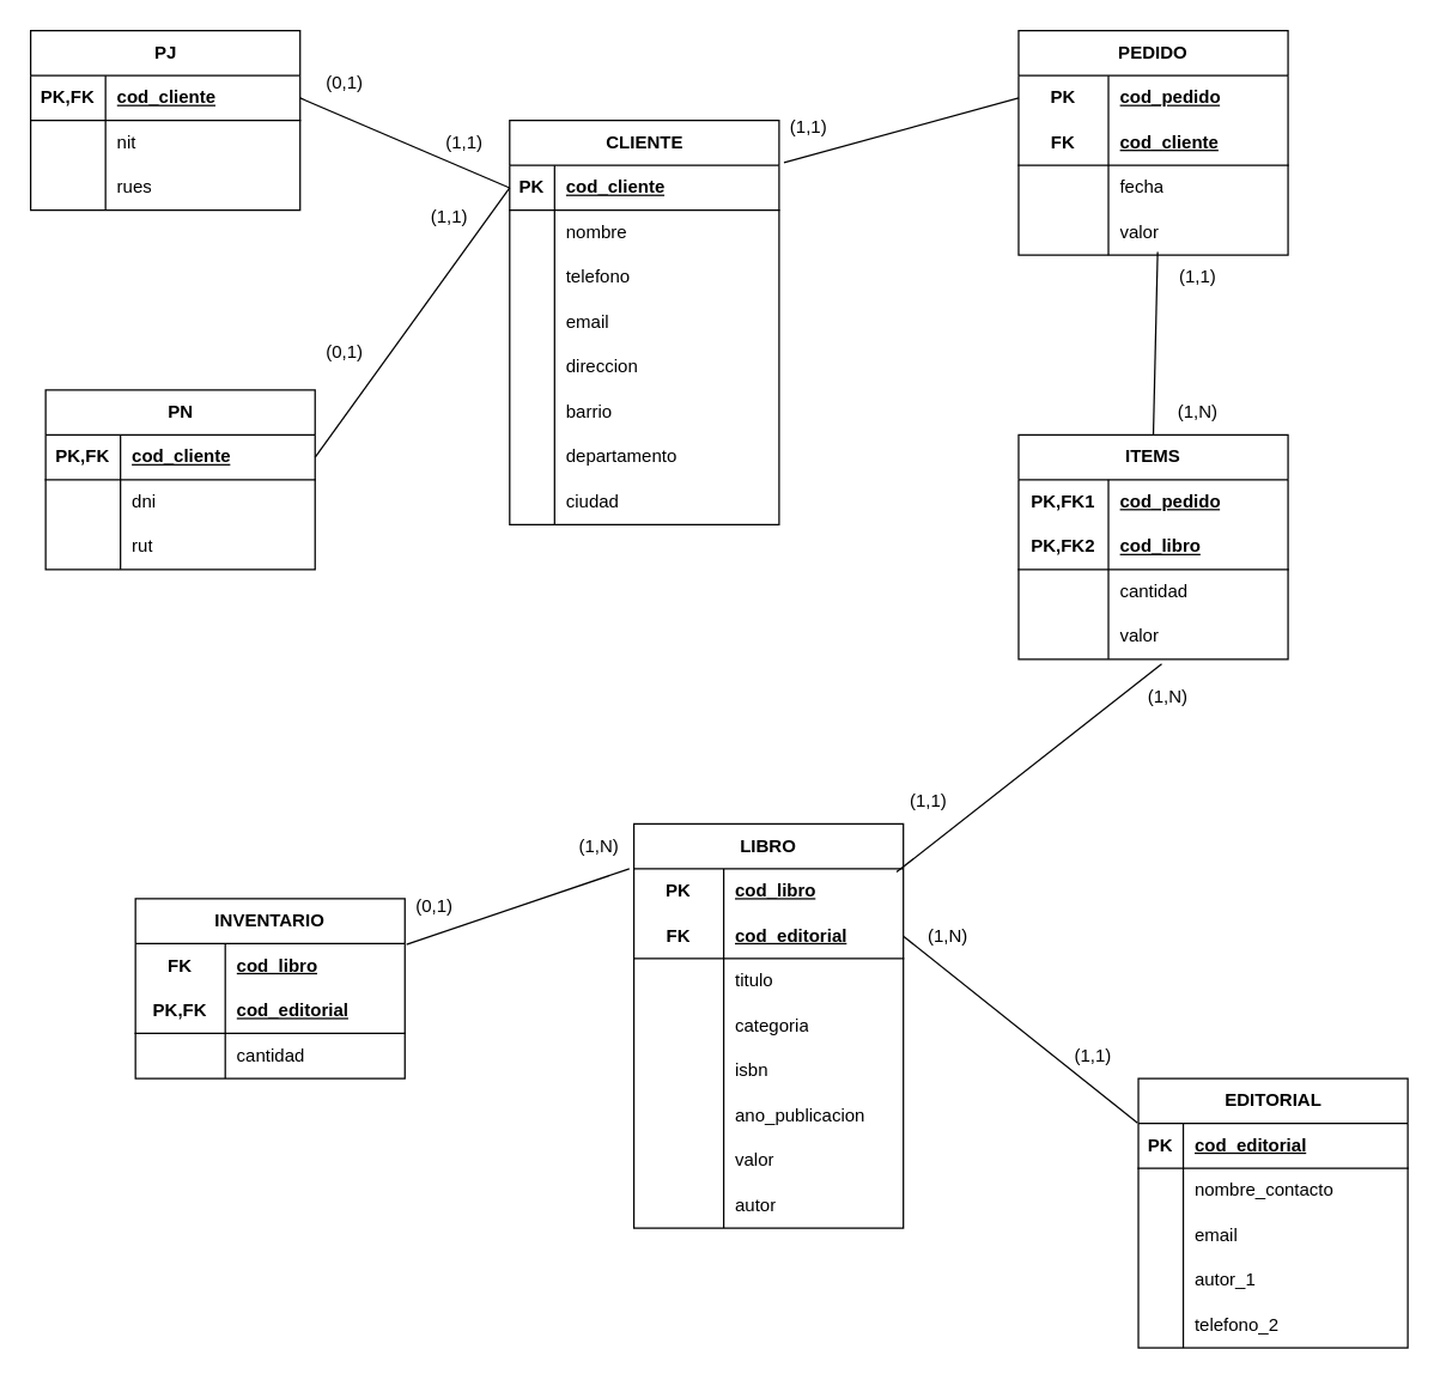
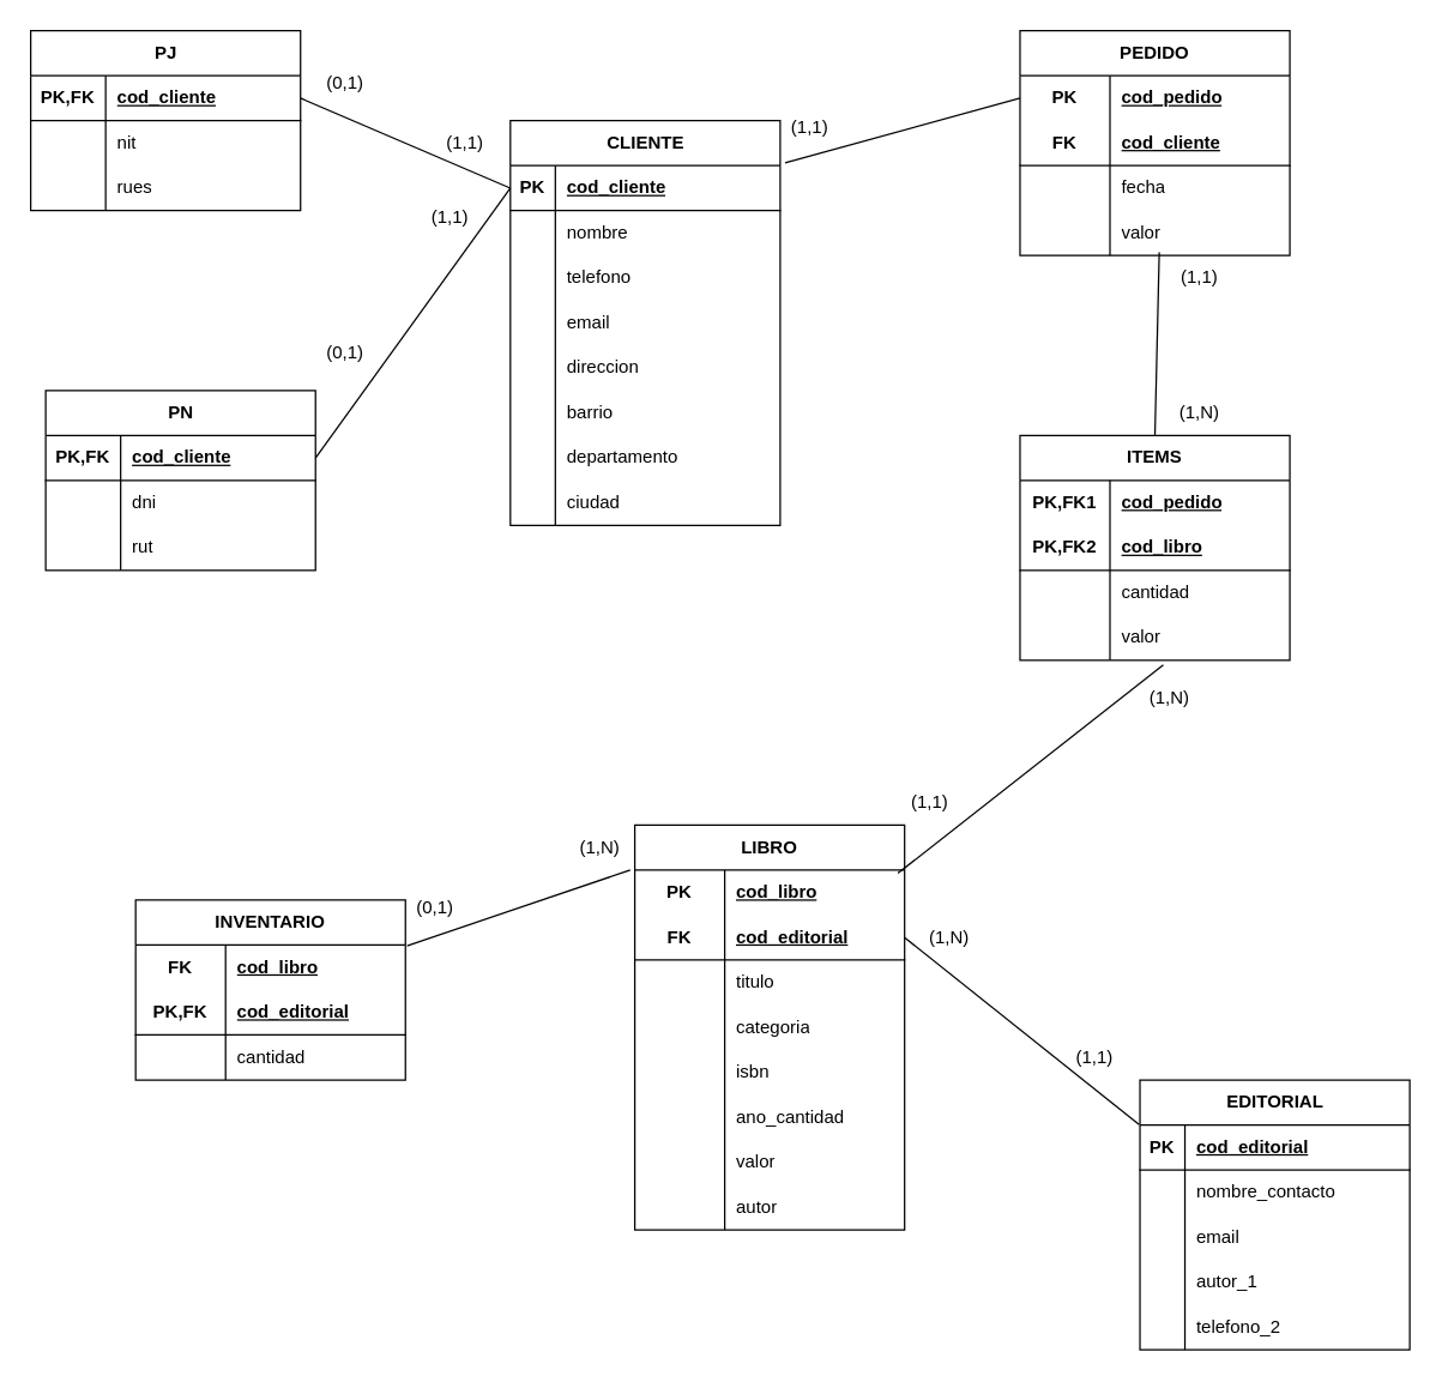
- <mxCell id="74" value="ano_publicacion" style="shape=partialRectangle;connectable=0;fillColor=none;top=0;left=0;bottom=0;right=0;align=left;spacingLeft=6;overflow=hidden;html=1;whiteSpace=wrap;" vertex="1" parent="72"><mxGeometry x="60" width="120" height="30" as="geometry"><mxRectangle width="120" height="30" as="alternateBounds" /></mxGeometry></mxCell>
+ <mxCell id="74" value="ano_cantidad" style="shape=partialRectangle;connectable=0;fillColor=none;top=0;left=0;bottom=0;right=0;align=left;spacingLeft=6;overflow=hidden;html=1;whiteSpace=wrap;" vertex="1" parent="72"><mxGeometry x="60" width="120" height="30" as="geometry"><mxRectangle width="120" height="30" as="alternateBounds" /></mxGeometry></mxCell>
